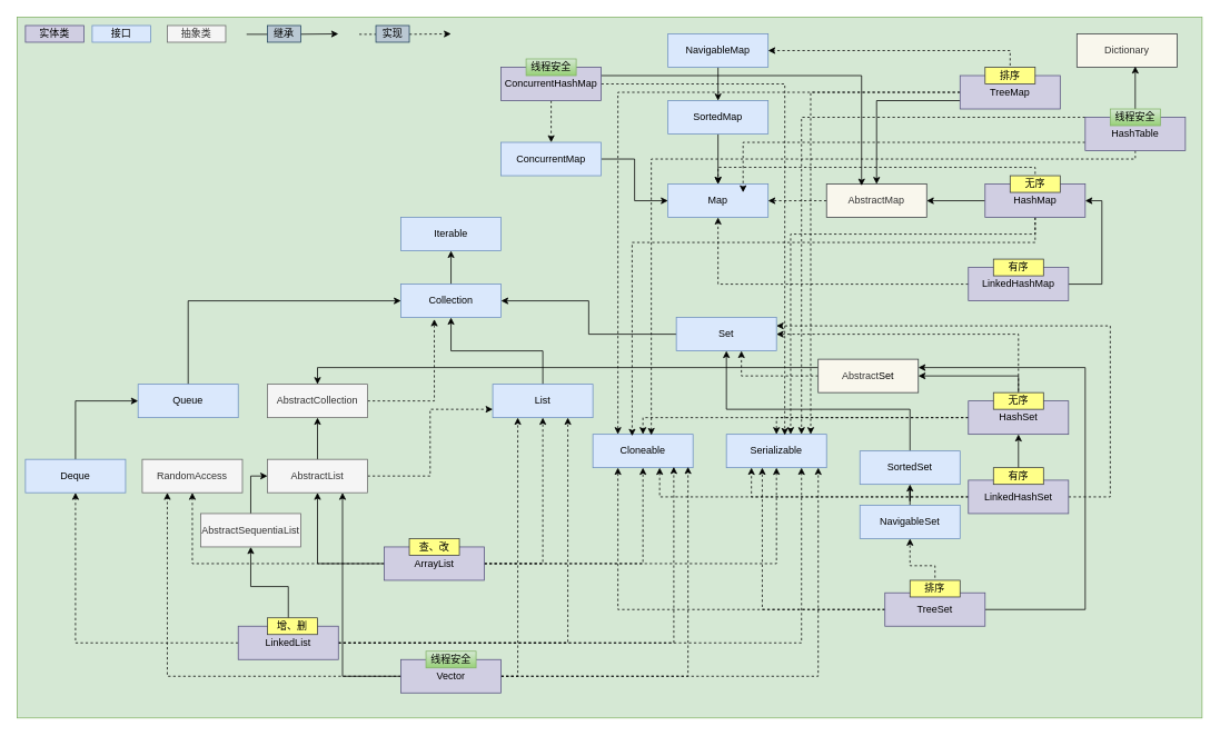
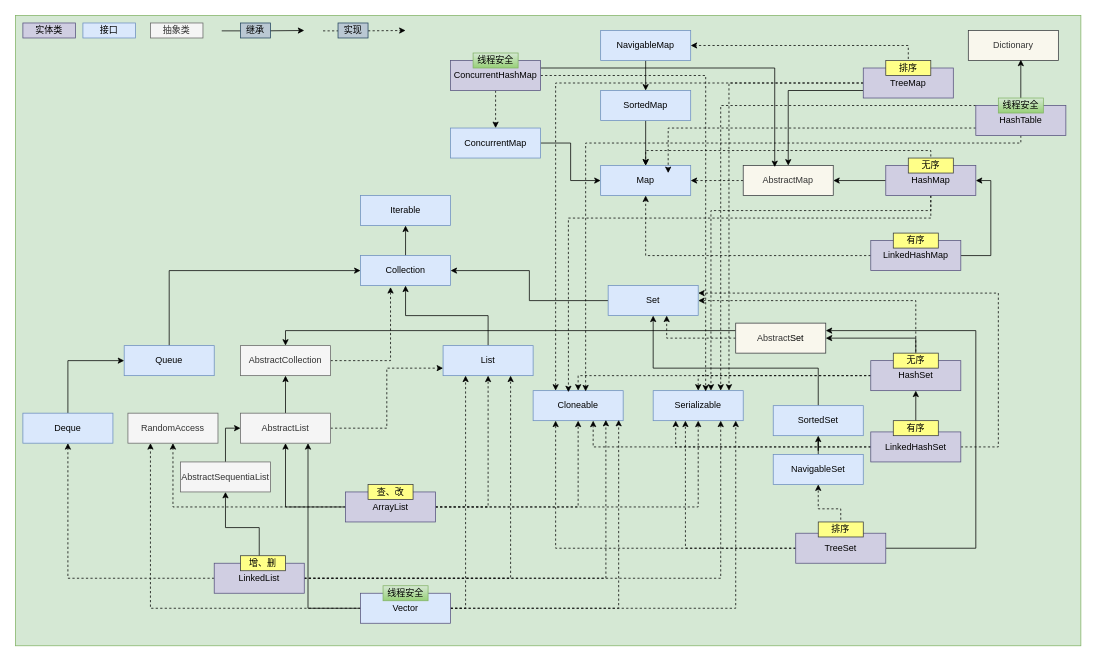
- <mxCell id="156" value="Vector" style="rounded=0;whiteSpace=wrap;html=1;fillColor=#d0cee2;strokeColor=#56517e;" vertex="1" parent="1"><mxGeometry x="480" y="790" width="120" height="40" as="geometry" /></mxCell>
+ <mxCell id="156" value="Vector" style="rounded=0;whiteSpace=wrap;html=1;fillColor=#dae8fc;strokeColor=#56517e;" vertex="1" parent="1"><mxGeometry x="480" y="790" width="120" height="40" as="geometry" /></mxCell>
